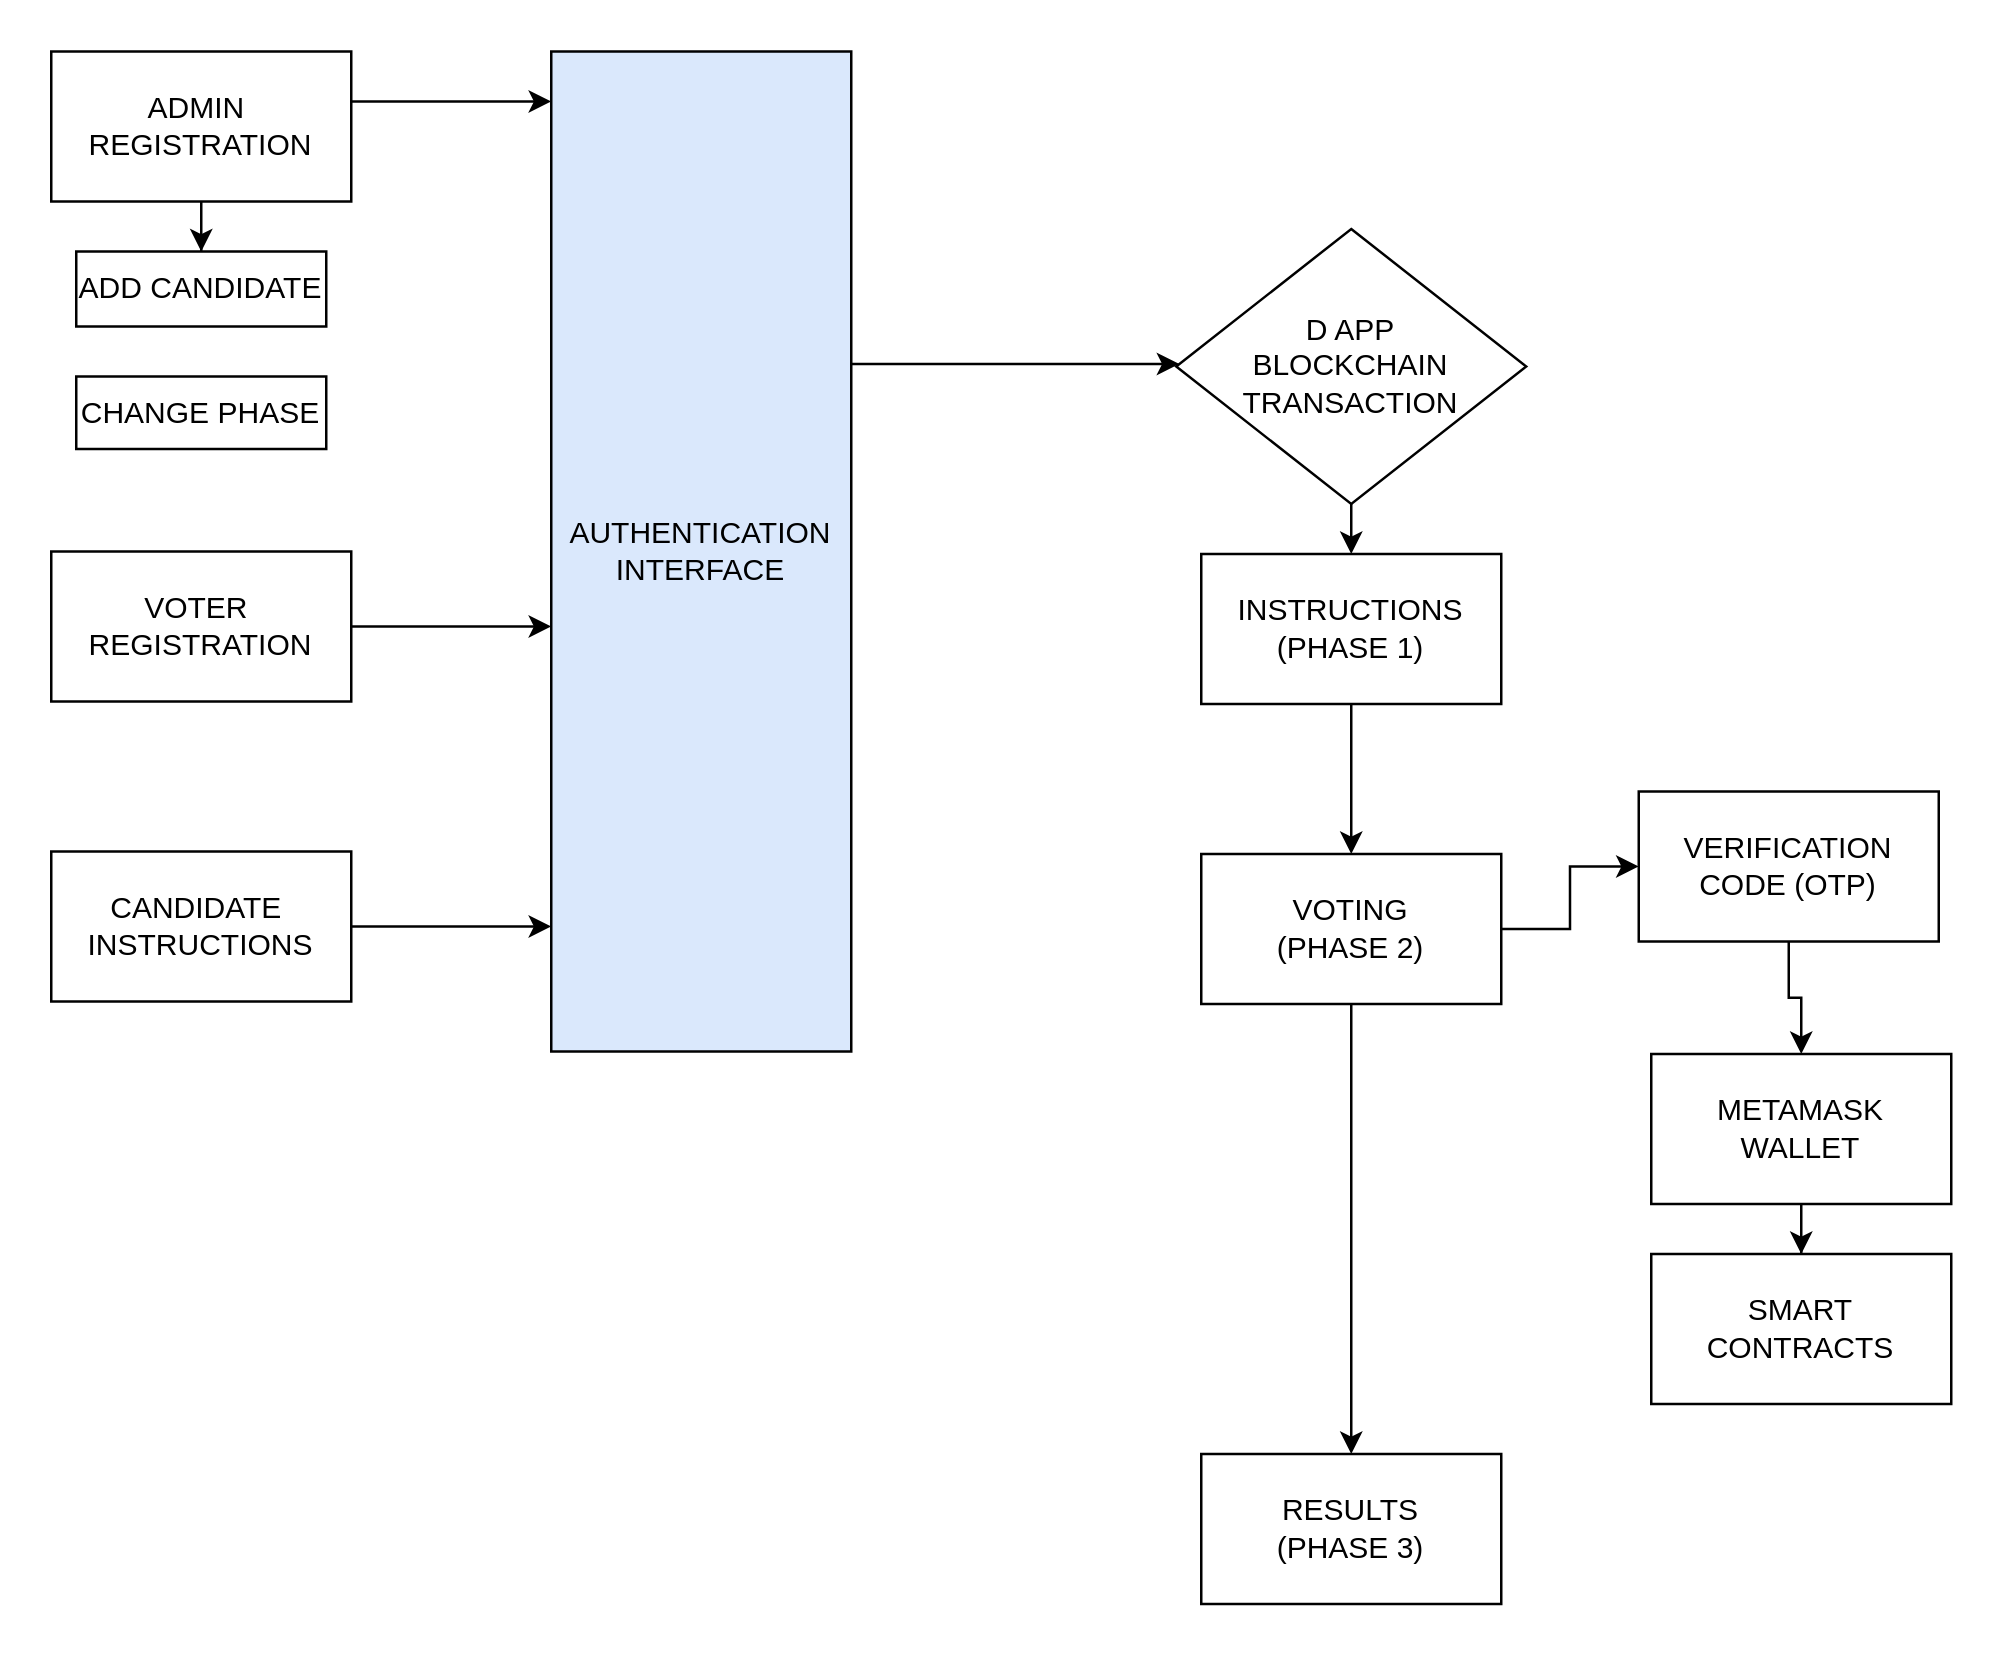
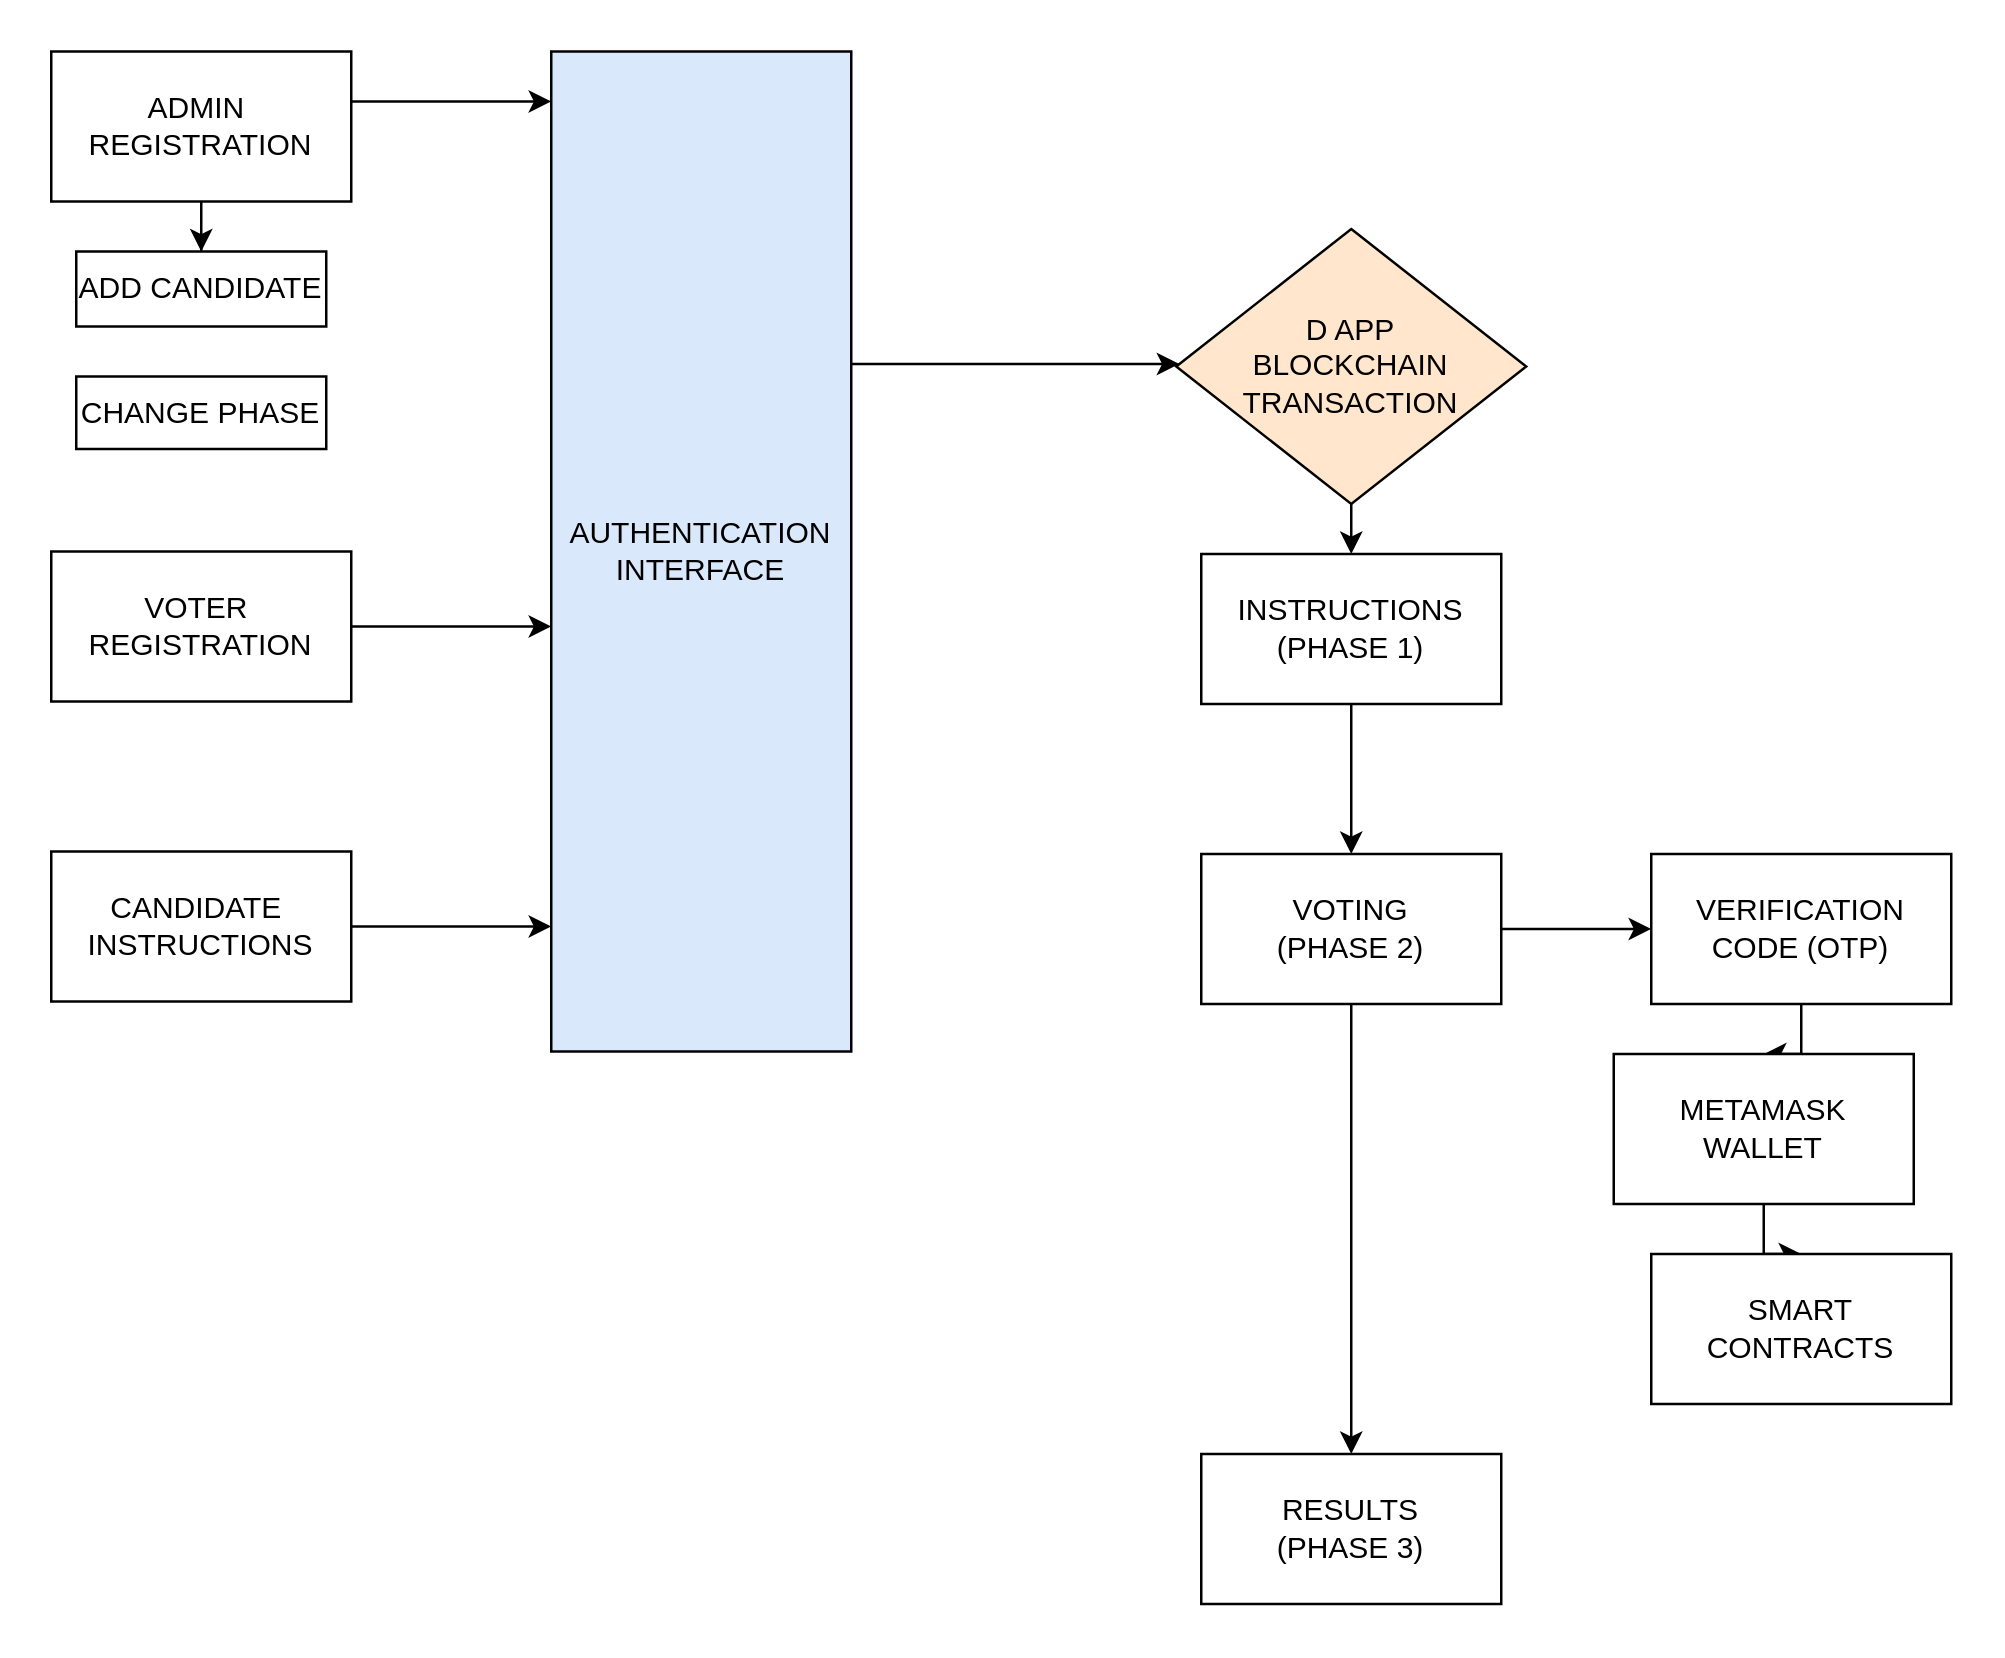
- <mxCell id="12" value="D APP&lt;div&gt;BLOCKCHAIN&lt;/div&gt;&lt;div&gt;TRANSACTION&lt;/div&gt;" style="rhombus;whiteSpace=wrap;html=1;rounded=0;" vertex="1" parent="1"><mxGeometry x="470" y="91" width="140" height="110" as="geometry" /></mxCell>
+ <mxCell id="12" value="D APP&lt;div&gt;BLOCKCHAIN&lt;/div&gt;&lt;div&gt;TRANSACTION&lt;/div&gt;" style="rhombus;whiteSpace=wrap;html=1;rounded=0;fillColor=#ffe6cc;" vertex="1" parent="1"><mxGeometry x="470" y="91" width="140" height="110" as="geometry" /></mxCell>
- <mxCell id="20" value="&lt;div&gt;VERIFICATION&lt;/div&gt;&lt;div&gt;CODE (OTP)&lt;/div&gt;" style="whiteSpace=wrap;html=1;rounded=0;" vertex="1" parent="1"><mxGeometry x="655" y="316" width="120" height="60" as="geometry" /></mxCell>
+ <mxCell id="20" value="&lt;div&gt;VERIFICATION&lt;/div&gt;&lt;div&gt;CODE (OTP)&lt;/div&gt;" style="whiteSpace=wrap;html=1;rounded=0;" vertex="1" parent="1"><mxGeometry x="660" y="341" width="120" height="60" as="geometry" /></mxCell>
- <mxCell id="22" value="METAMASK&lt;div&gt;WALLET&lt;/div&gt;" style="whiteSpace=wrap;html=1;rounded=0;" vertex="1" parent="1"><mxGeometry x="660" y="421" width="120" height="60" as="geometry" /></mxCell>
+ <mxCell id="22" value="METAMASK&lt;div&gt;WALLET&lt;/div&gt;" style="whiteSpace=wrap;html=1;rounded=0;" vertex="1" parent="1"><mxGeometry x="645" y="421" width="120" height="60" as="geometry" /></mxCell>
